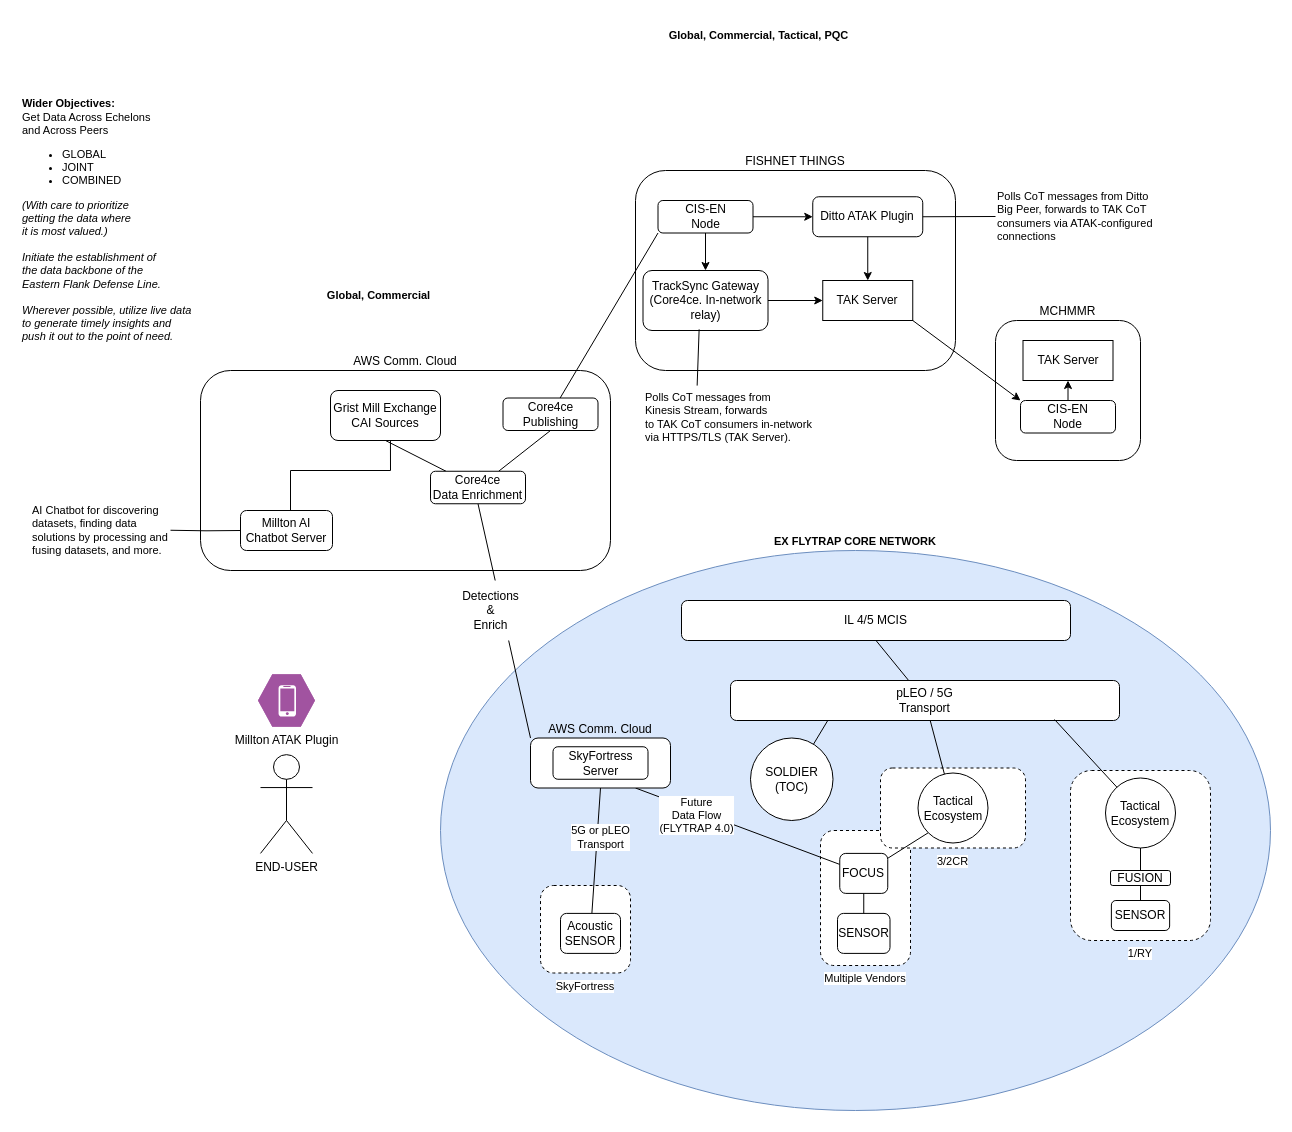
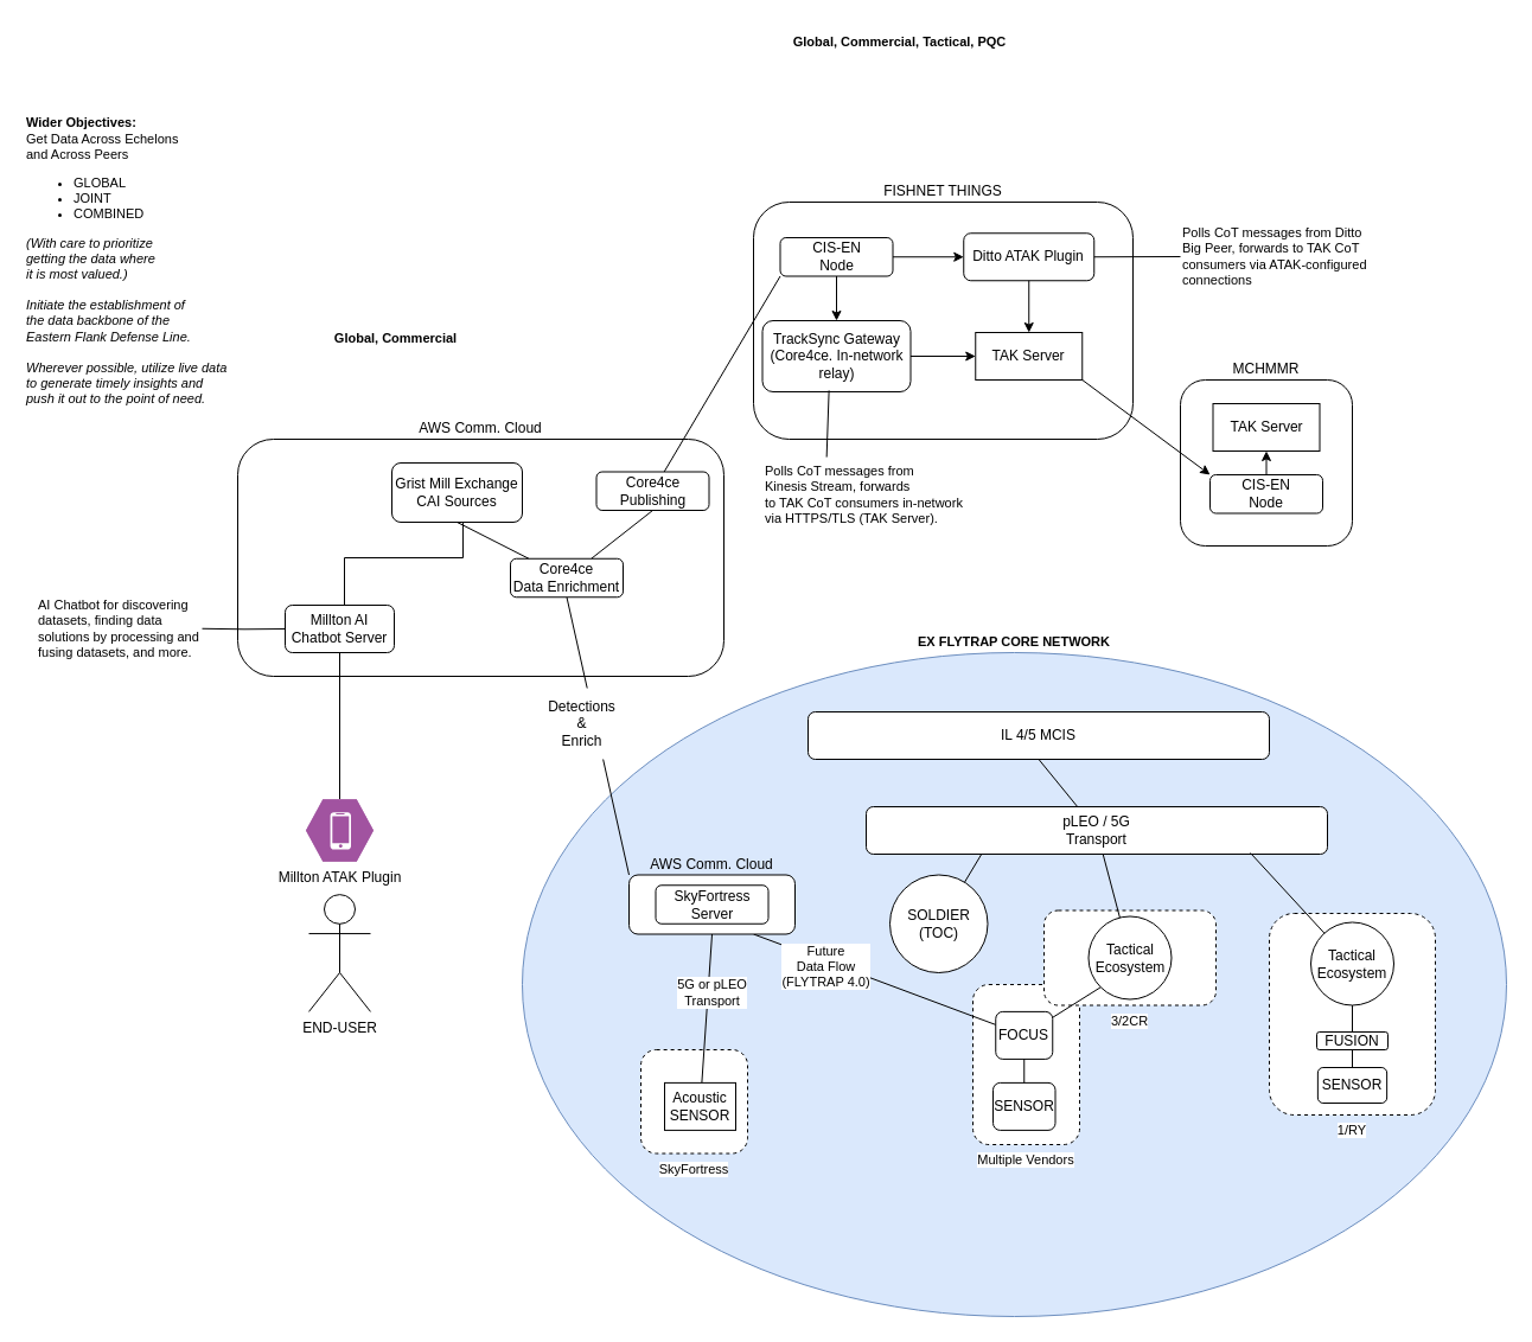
- <mxCell id="34" value="&lt;b&gt;Global, Commercial&lt;/b&gt;" style="text;html=1;align=center;verticalAlign=middle;resizable=0;points=[];autosize=1;strokeColor=none;fillColor=none;fontFamily=Helvetica;fontSize=11;fontColor=default;labelBackgroundColor=default;" parent="1" vertex="1"><mxGeometry x="312.5" y="280" width="130" height="30" as="geometry" /></mxCell>
+ <mxCell id="34" value="&lt;b&gt;Global, Commercial&lt;/b&gt;" style="text;html=1;align=center;verticalAlign=middle;resizable=0;points=[];autosize=1;strokeColor=none;fillColor=none;fontFamily=Helvetica;fontSize=11;fontColor=default;labelBackgroundColor=default;" parent="1" vertex="1"><mxGeometry x="267.5" y="270" width="130" height="30" as="geometry" /></mxCell>
+ <mxCell id="48" style="rounded=0;orthogonalLoop=1;jettySize=auto;html=1;entryX=0.5;entryY=1;entryDx=0;entryDy=0;endArrow=none;startFill=0;exitX=0.5;exitY=0;exitDx=0;exitDy=0;exitPerimeter=0;" parent="1" source="50" target="47" edge="1"><mxGeometry relative="1" as="geometry"><mxPoint x="236" y="671.87" as="sourcePoint" /></mxGeometry></mxCell>
- <mxCell id="26" value="Acoustic SENSOR" style="rounded=1;whiteSpace=wrap;html=1;" parent="1" vertex="1"><mxGeometry x="560" y="912.9" width="60" height="40" as="geometry" /></mxCell>
+ <mxCell id="26" value="Acoustic SENSOR" style="whiteSpace=wrap;html=1;rounded=0;" parent="1" vertex="1"><mxGeometry x="560" y="912.9" width="60" height="40" as="geometry" /></mxCell>
